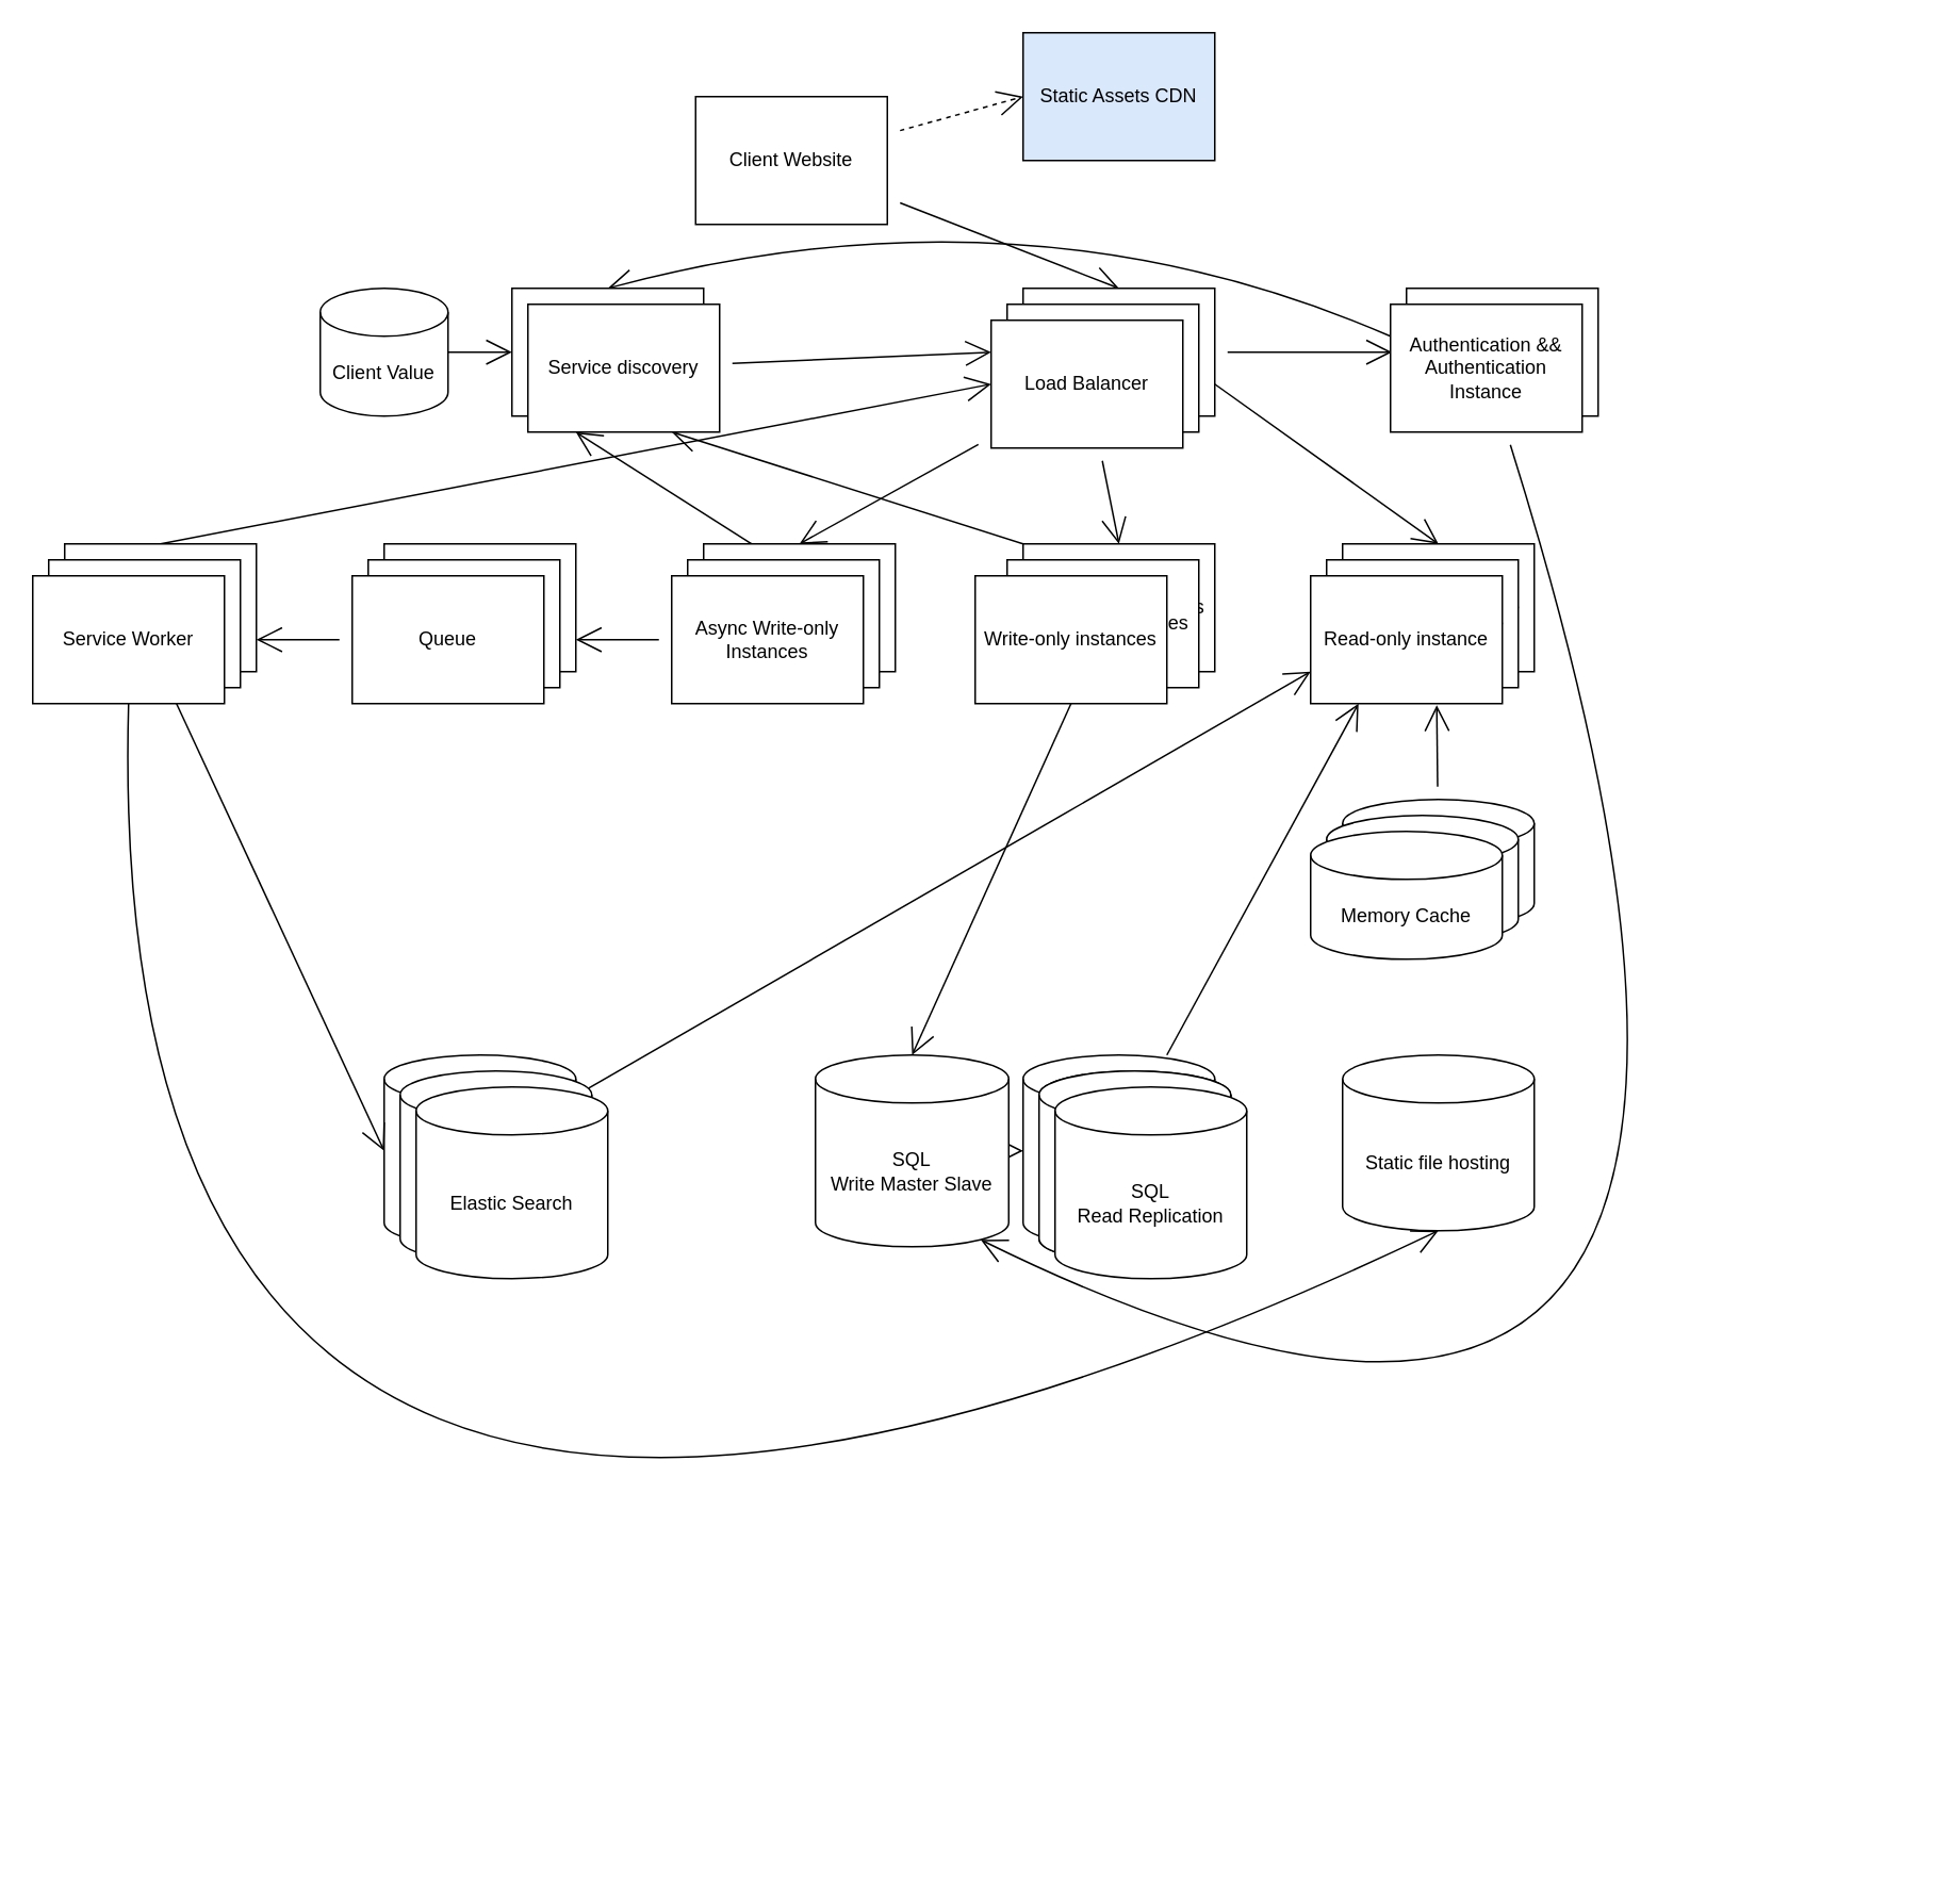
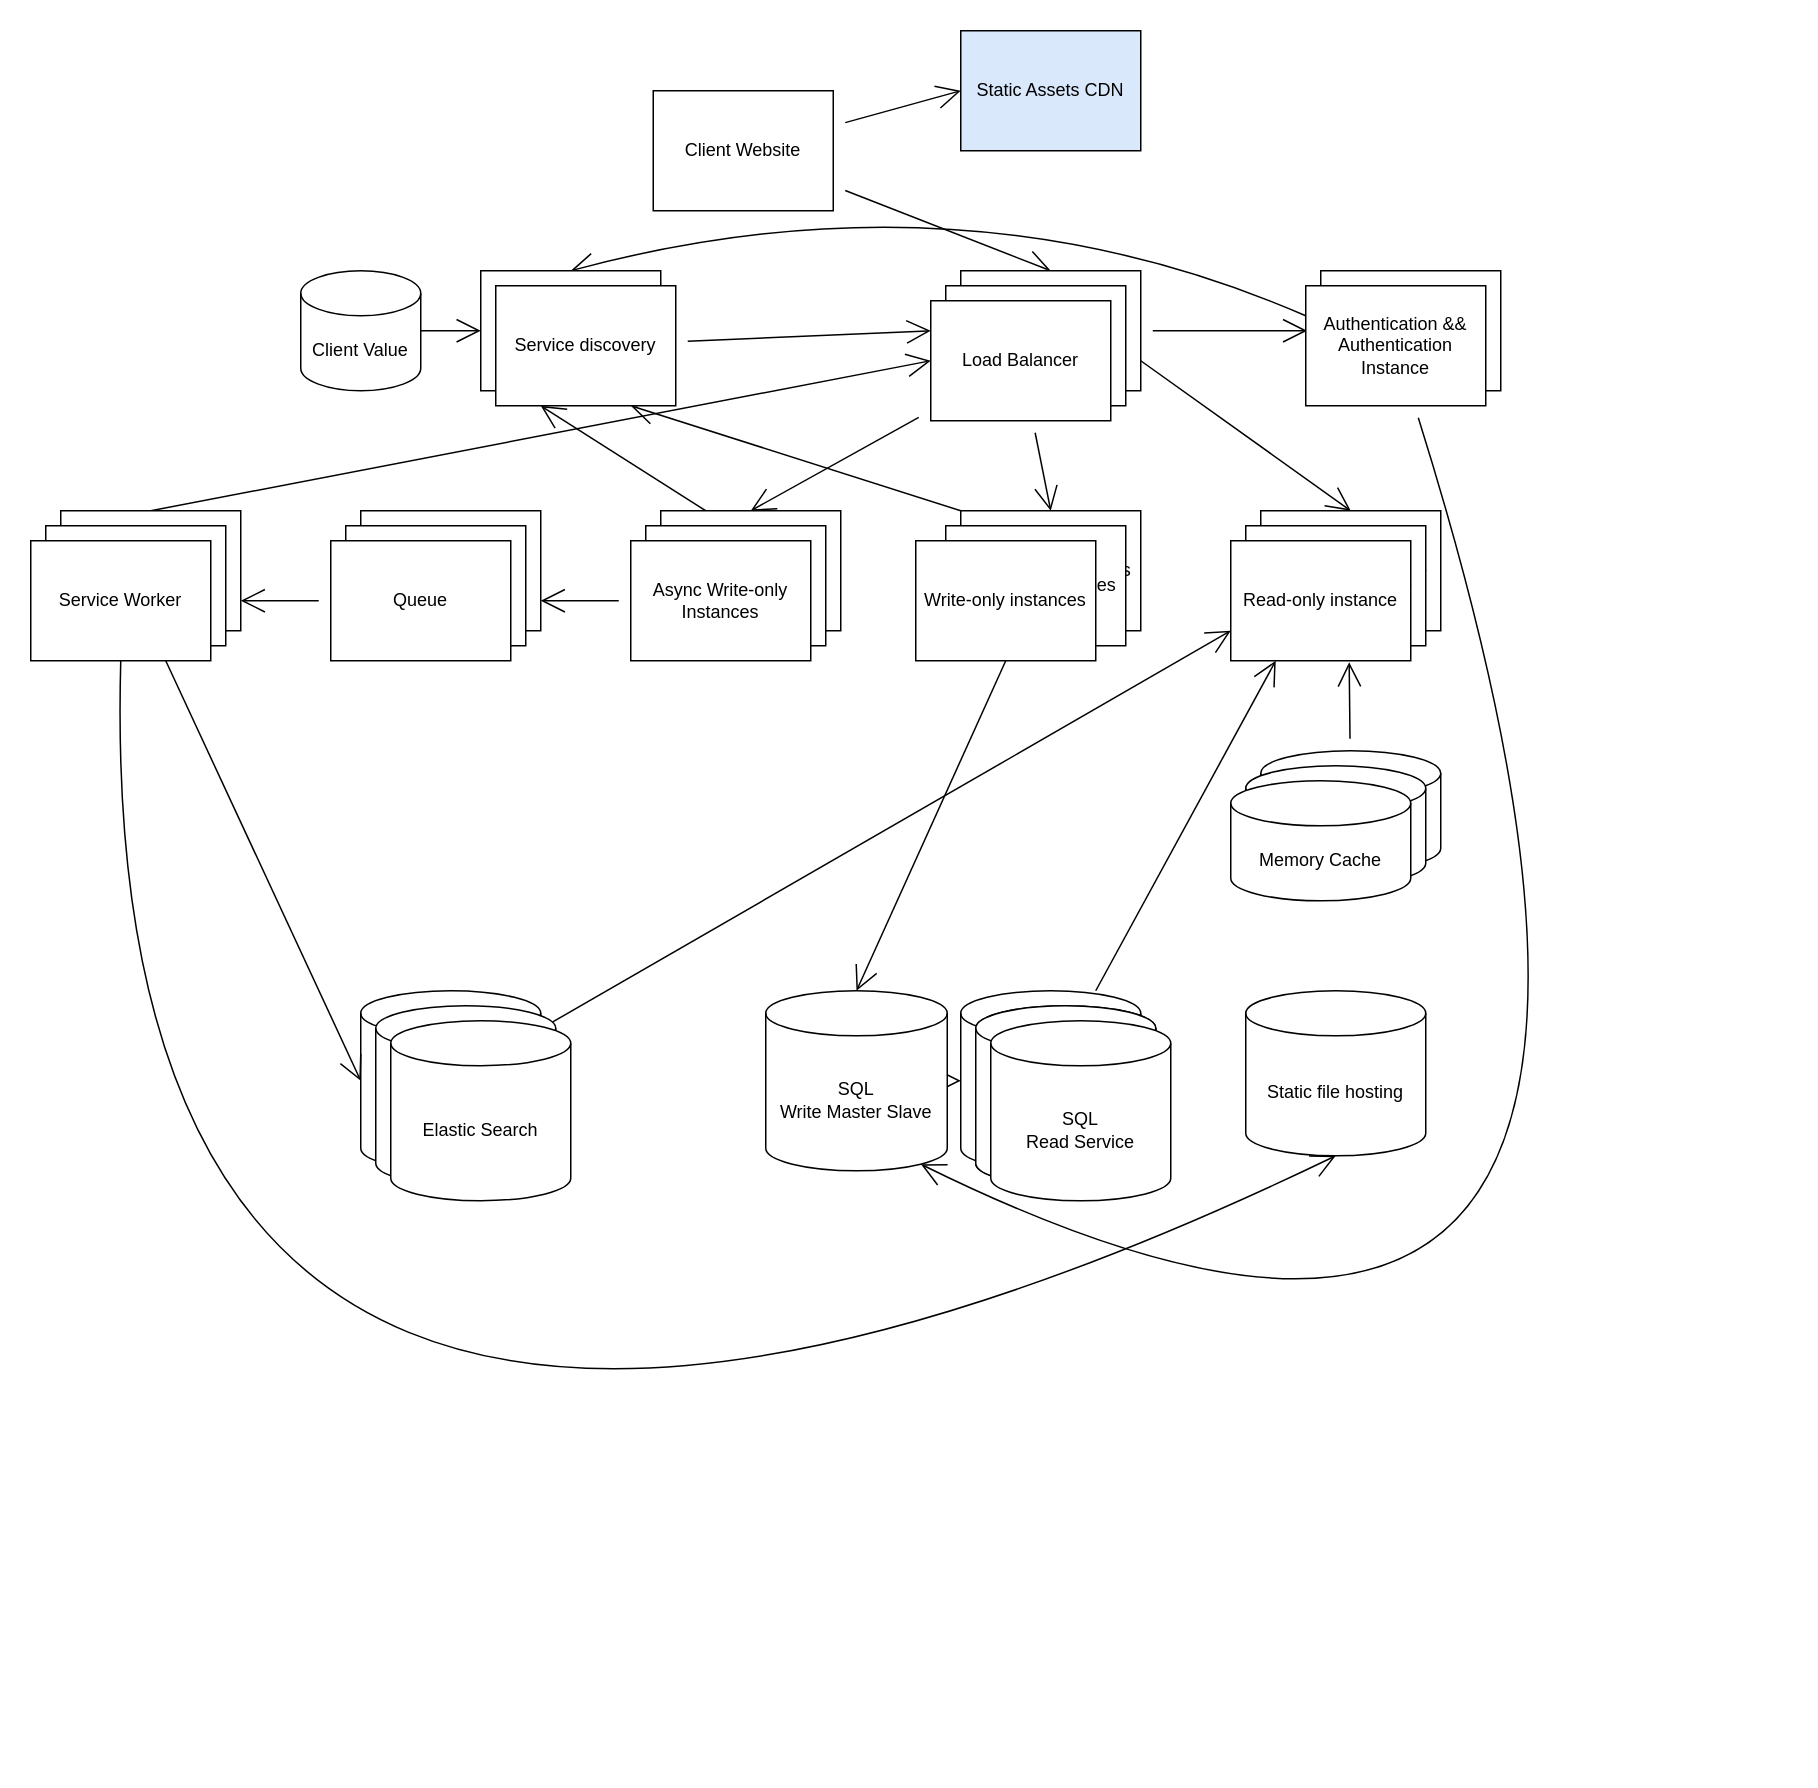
- <mxCell id="3" style="edgeStyle=none;curved=1;rounded=0;orthogonalLoop=1;jettySize=auto;html=1;entryX=0;entryY=0.5;entryDx=0;entryDy=0;endArrow=open;startSize=14;endSize=14;sourcePerimeterSpacing=8;targetPerimeterSpacing=8;dashed=1;" parent="1" source="4" target="5" edge="1"><mxGeometry relative="1" as="geometry" /></mxCell>
+ <mxCell id="3" style="edgeStyle=none;curved=1;rounded=0;orthogonalLoop=1;jettySize=auto;html=1;entryX=0;entryY=0.5;entryDx=0;entryDy=0;endArrow=open;startSize=14;endSize=14;sourcePerimeterSpacing=8;targetPerimeterSpacing=8;" parent="1" source="4" target="5" edge="1"><mxGeometry relative="1" as="geometry" /></mxCell>
- <mxCell id="37" value="Static file hosting" style="shape=cylinder3;whiteSpace=wrap;html=1;boundedLbl=1;backgroundOutline=1;size=15;hachureGap=4;pointerEvents=0;" parent="1" vertex="1"><mxGeometry x="840" y="660" width="120" height="110" as="geometry" /></mxCell>
+ <mxCell id="37" value="Static file hosting" style="shape=cylinder3;whiteSpace=wrap;html=1;boundedLbl=1;backgroundOutline=1;size=15;hachureGap=4;pointerEvents=0;" parent="1" vertex="1"><mxGeometry x="830" y="660" width="120" height="110" as="geometry" /></mxCell>
- <mxCell id="34" value="SQL&lt;br&gt;Read Replication" style="shape=cylinder3;whiteSpace=wrap;html=1;boundedLbl=1;backgroundOutline=1;size=15;hachureGap=4;pointerEvents=0;" parent="1" vertex="1"><mxGeometry x="660" y="680" width="120" height="120" as="geometry" /></mxCell>
+ <mxCell id="34" value="SQL&lt;br&gt;Read Service" style="shape=cylinder3;whiteSpace=wrap;html=1;boundedLbl=1;backgroundOutline=1;size=15;hachureGap=4;pointerEvents=0;" parent="1" vertex="1"><mxGeometry x="660" y="680" width="120" height="120" as="geometry" /></mxCell>
